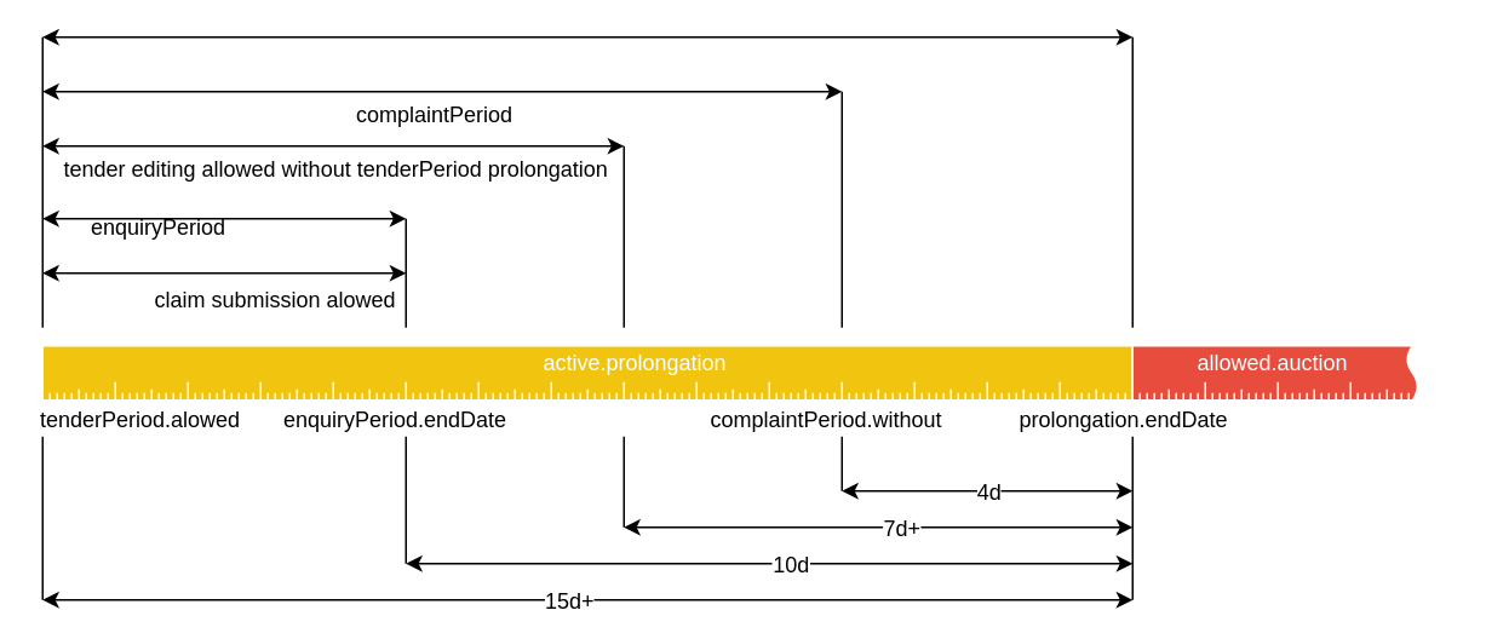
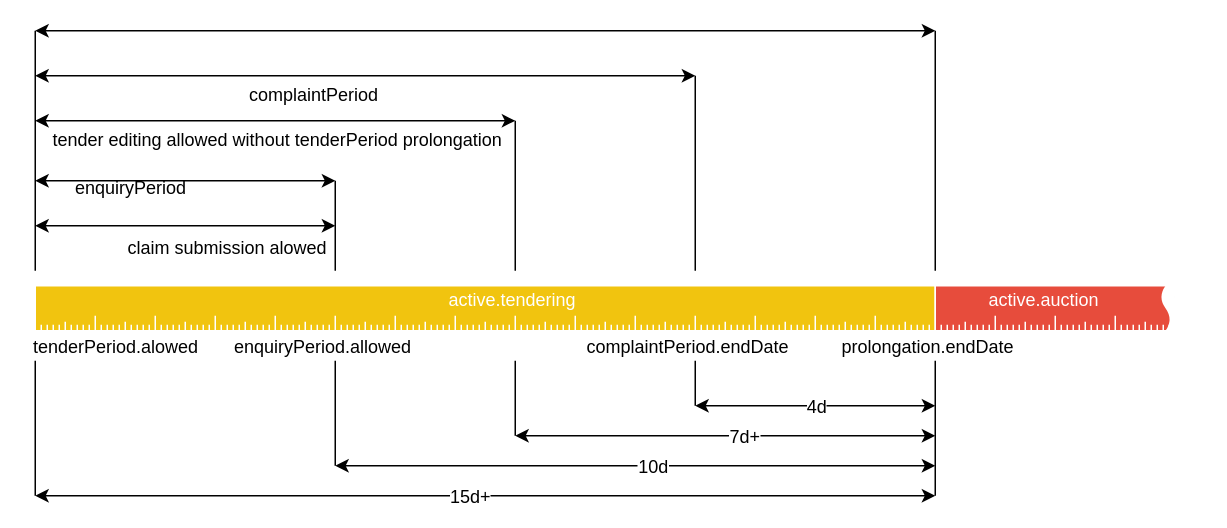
- <mxCell id="33" value="complaintPeriod" style="text;html=1;resizable=0;points=[];autosize=1;align=left;verticalAlign=top;spacingTop=-4;" parent="1" vertex="1"><mxGeometry x="194" y="53" width="100" height="20" as="geometry" /></mxCell>
+ <mxCell id="33" value="complaintPeriod" style="text;html=1;resizable=0;points=[];autosize=1;align=left;verticalAlign=top;spacingTop=-4;" parent="1" vertex="1"><mxGeometry x="164" y="53" width="100" height="20" as="geometry" /></mxCell>
- <mxCell id="2" value="active.prolongation" style="strokeWidth=1;shadow=0;dashed=0;align=left;shape=mxgraph.mockup.misc.ruler2;dx=40;rulerOrient=down;unitSize=10;fillColor=#f1c40f;spacingLeft=36;align=left;verticalAlign=middle;spacingBottom=10;spacingTop=0;spacingRight=0;spacing=240;strokeColor=#FFFFFF;gradientColor=none;labelPosition=center;verticalLabelPosition=middle;textDirection=ltr;html=1;fontColor=#FFFFFF;fontStyle=0" parent="1" vertex="1"><mxGeometry x="23" y="190" width="600" height="30" as="geometry" /></mxCell>
+ <mxCell id="2" value="active.tendering" style="strokeWidth=1;shadow=0;dashed=0;align=left;shape=mxgraph.mockup.misc.ruler2;dx=40;rulerOrient=down;unitSize=10;fillColor=#f1c40f;spacingLeft=36;align=left;verticalAlign=middle;spacingBottom=10;spacingTop=0;spacingRight=0;spacing=240;strokeColor=#FFFFFF;gradientColor=none;labelPosition=center;verticalLabelPosition=middle;textDirection=ltr;html=1;fontColor=#FFFFFF;fontStyle=0" parent="1" vertex="1"><mxGeometry x="23" y="190" width="600" height="30" as="geometry" /></mxCell>
- <mxCell id="3" value="allowed.auction" style="strokeWidth=1;shadow=0;dashed=0;align=left;html=1;shape=mxgraph.mockup.misc.ruler2;dx=40;rulerOrient=down;unitSize=10;fillColor=#e74c3c;spacingLeft=36;align=left;verticalAlign=middle;spacingBottom=10;spacingTop=0;spacingRight=0;spacing=0;strokeColor=#FFFFFF;gradientColor=none;fontColor=#FFFFFF;" parent="1" vertex="1"><mxGeometry x="623" y="190" width="160" height="30" as="geometry" /></mxCell>
+ <mxCell id="3" value="active.auction" style="strokeWidth=1;shadow=0;dashed=0;align=left;html=1;shape=mxgraph.mockup.misc.ruler2;dx=40;rulerOrient=down;unitSize=10;fillColor=#e74c3c;spacingLeft=36;align=left;verticalAlign=middle;spacingBottom=10;spacingTop=0;spacingRight=0;spacing=0;strokeColor=#FFFFFF;gradientColor=none;fontColor=#FFFFFF;" parent="1" vertex="1"><mxGeometry x="623" y="190" width="160" height="30" as="geometry" /></mxCell>
- <mxCell id="9" value="&lt;font style=&quot;font-size: 12px&quot;&gt;enquiryPeriod.endDate&lt;/font&gt;" style="text;html=1;resizable=0;points=[];autosize=1;align=left;verticalAlign=top;spacingTop=-4;" parent="1" vertex="1"><mxGeometry x="154" y="221" width="140" height="20" as="geometry" /></mxCell>
+ <mxCell id="9" value="&lt;font style=&quot;font-size: 12px&quot;&gt;enquiryPeriod.allowed&lt;/font&gt;" style="text;html=1;resizable=0;points=[];autosize=1;align=left;verticalAlign=top;spacingTop=-4;" parent="1" vertex="1"><mxGeometry x="154" y="221" width="140" height="20" as="geometry" /></mxCell>
- <mxCell id="8" value="&lt;font style=&quot;font-size: 12px&quot;&gt;complaintPeriod.without&lt;/font&gt;" style="text;html=1;resizable=0;points=[];autosize=1;align=left;verticalAlign=top;spacingTop=-4;" parent="1" vertex="1"><mxGeometry x="389" y="221" width="150" height="20" as="geometry" /></mxCell>
+ <mxCell id="8" value="&lt;font style=&quot;font-size: 12px&quot;&gt;complaintPeriod.endDate&lt;/font&gt;" style="text;html=1;resizable=0;points=[];autosize=1;align=left;verticalAlign=top;spacingTop=-4;" parent="1" vertex="1"><mxGeometry x="389" y="221" width="150" height="20" as="geometry" /></mxCell>
